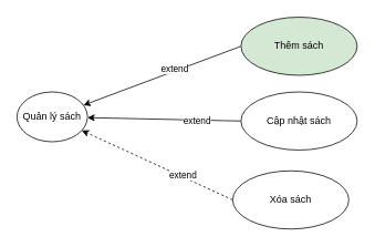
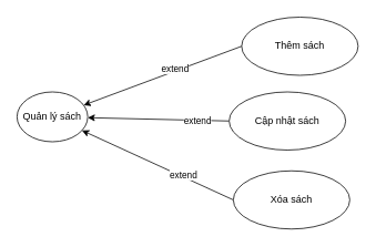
- <mxCell id="7" value="Thêm sách" style="ellipse;whiteSpace=wrap;html=1;fillColor=#d5e8d4;" vertex="1" parent="1"><mxGeometry x="290" y="20" width="140" height="70" as="geometry" /></mxCell>
+ <mxCell id="7" value="Thêm sách" style="ellipse;whiteSpace=wrap;html=1;" vertex="1" parent="1"><mxGeometry x="290" y="20" width="140" height="70" as="geometry" /></mxCell>
- <mxCell id="8" value="Cập nhật sách" style="ellipse;whiteSpace=wrap;html=1;" vertex="1" parent="1"><mxGeometry x="290" y="110" width="140" height="70" as="geometry" /></mxCell>
+ <mxCell id="8" value="Cập nhật sách" style="ellipse;whiteSpace=wrap;html=1;" vertex="1" parent="1"><mxGeometry x="275" y="110" width="140" height="70" as="geometry" /></mxCell>
- <mxCell id="5" style="rounded=0;orthogonalLoop=1;jettySize=auto;html=1;exitX=0;exitY=0.5;exitDx=0;exitDy=0;dashed=1;" edge="1" parent="1" source="9" target="6"><mxGeometry relative="1" as="geometry" /></mxCell>
+ <mxCell id="5" style="rounded=0;orthogonalLoop=1;jettySize=auto;html=1;exitX=0;exitY=0.5;exitDx=0;exitDy=0;" edge="1" parent="1" source="9" target="6"><mxGeometry relative="1" as="geometry" /></mxCell>
